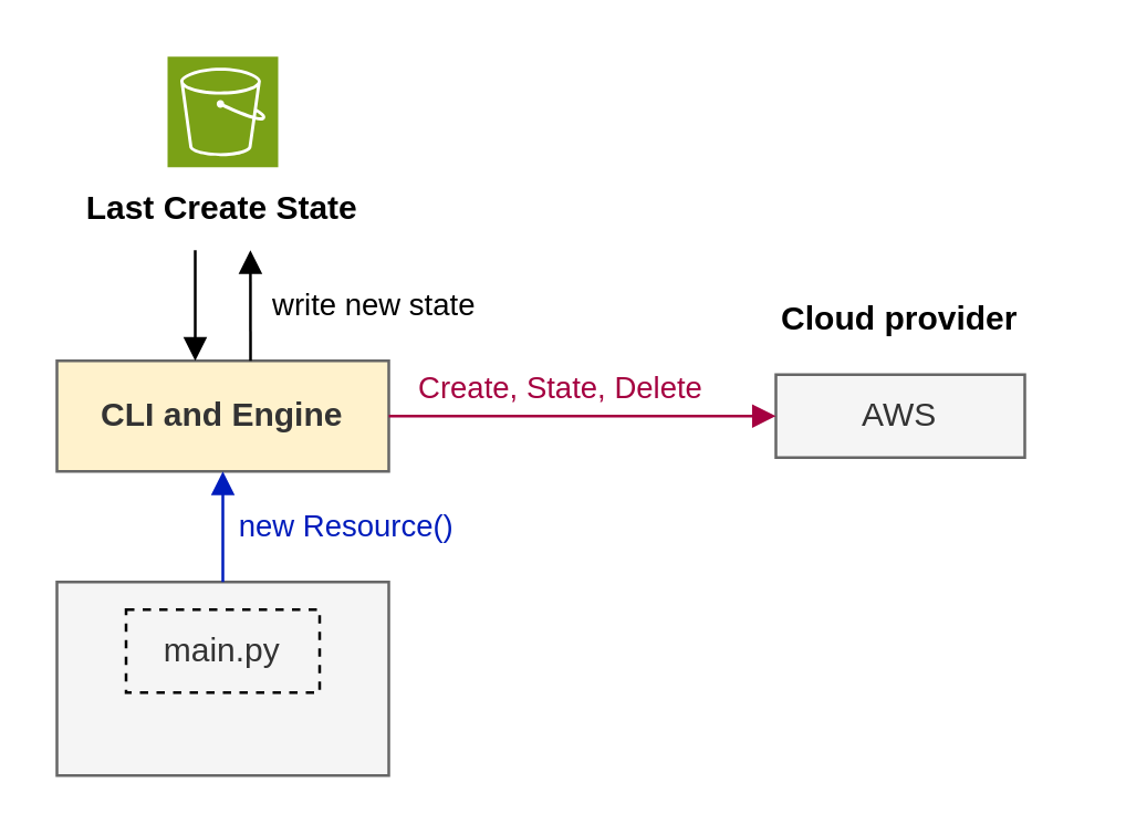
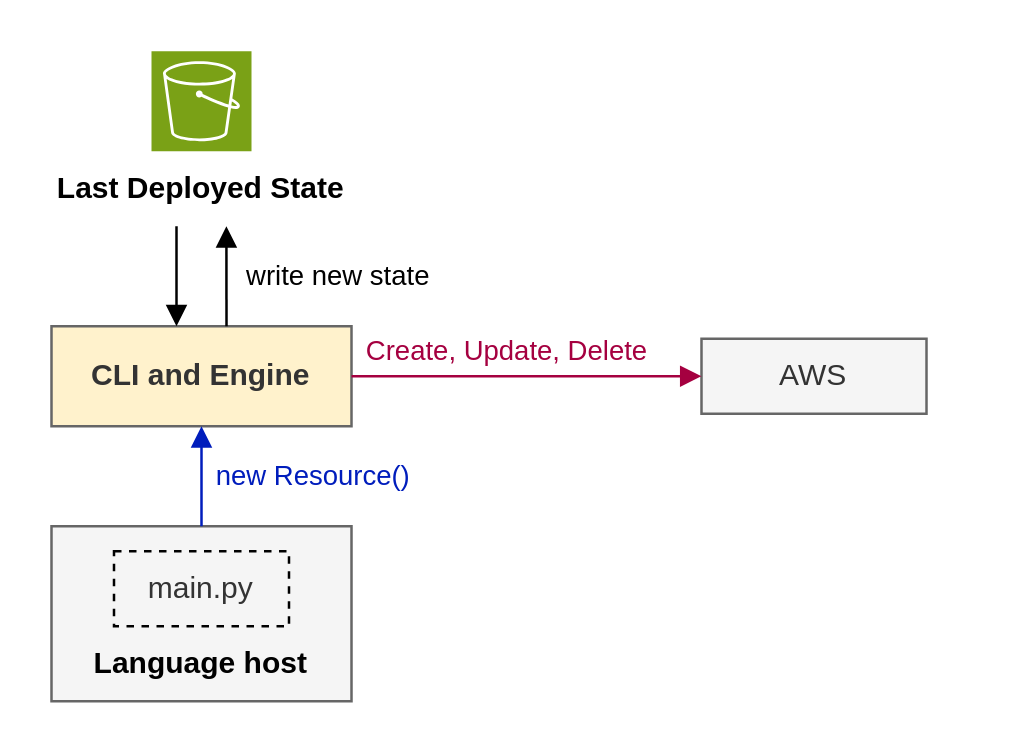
- <mxCell id="2" value="Last Create State" style="text;html=1;strokeColor=none;fillColor=none;align=center;verticalAlign=middle;whiteSpace=wrap;rounded=0;fontStyle=1" parent="1" vertex="1"><mxGeometry x="20" y="60" width="120" height="30" as="geometry" /></mxCell>
+ <mxCell id="2" value="Last Deployed State" style="text;html=1;strokeColor=none;fillColor=none;align=center;verticalAlign=middle;whiteSpace=wrap;rounded=0;fontStyle=1" parent="1" vertex="1"><mxGeometry x="20" y="60" width="120" height="30" as="geometry" /></mxCell>
- <mxCell id="11" value="Cloud provider" style="text;html=1;strokeColor=none;fillColor=none;align=center;verticalAlign=middle;whiteSpace=wrap;rounded=0;fontStyle=1" parent="1" vertex="1"><mxGeometry x="265" y="100" width="120" height="30" as="geometry" /></mxCell>
- <mxCell id="13" value="Create, State, Delete" style="text;html=1;strokeColor=none;fillColor=none;align=center;verticalAlign=middle;whiteSpace=wrap;rounded=0;fontSize=11;fontColor=#a50040;" parent="1" vertex="1"><mxGeometry x="140" y="130" width="125" height="20" as="geometry" /></mxCell>
+ <mxCell id="13" value="Create, Update, Delete" style="text;html=1;strokeColor=none;fillColor=none;align=center;verticalAlign=middle;whiteSpace=wrap;rounded=0;fontSize=11;fontColor=#a50040;" parent="1" vertex="1"><mxGeometry x="140" y="130" width="125" height="20" as="geometry" /></mxCell>
+ <mxCell id="6" value="Language host" style="text;html=1;strokeColor=none;fillColor=none;align=center;verticalAlign=middle;whiteSpace=wrap;rounded=0;fontStyle=1" parent="1" vertex="1"><mxGeometry x="20" y="250" width="120" height="30" as="geometry" /></mxCell>
